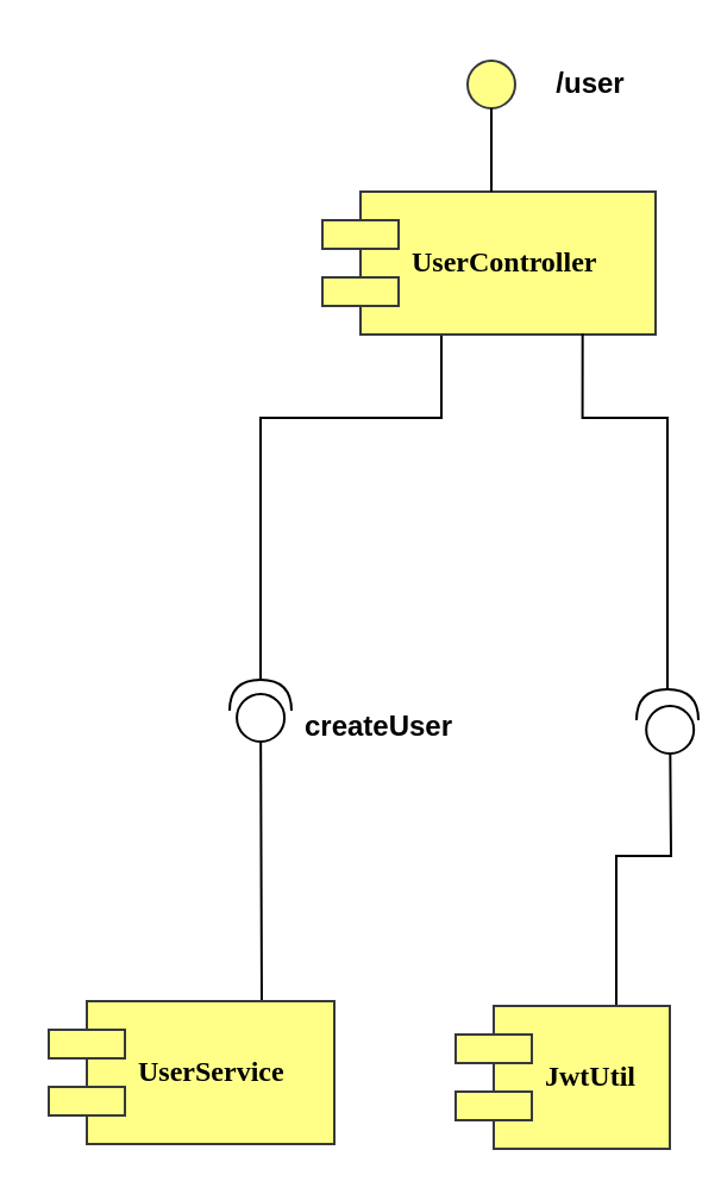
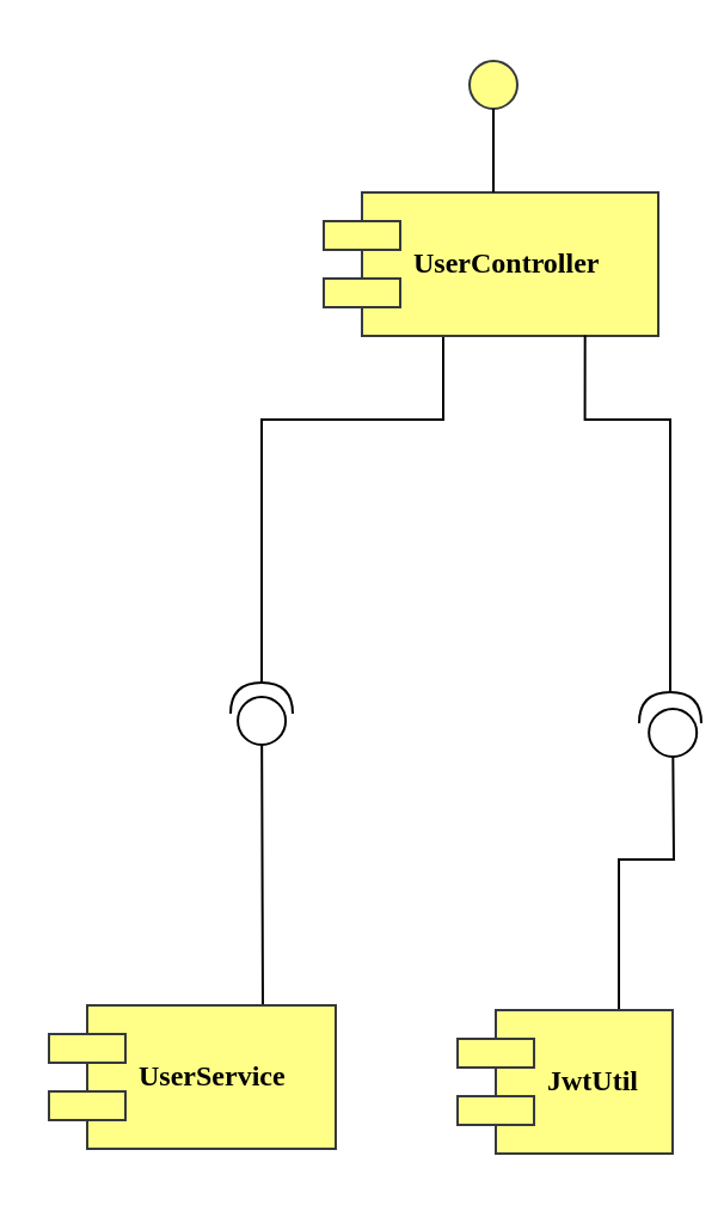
- <mxCell id="12" value="/user" style="text;html=1;strokeColor=none;fillColor=none;align=center;verticalAlign=middle;whiteSpace=wrap;rounded=0;fontStyle=1" parent="1" vertex="1"><mxGeometry x="218" y="20" width="60" height="30" as="geometry" /></mxCell>
- <mxCell id="10" value="createUser" style="text;html=1;strokeColor=none;fillColor=none;align=center;verticalAlign=middle;whiteSpace=wrap;rounded=0;fontStyle=1" parent="1" vertex="1"><mxGeometry x="129" y="290" width="60" height="30" as="geometry" /></mxCell>
